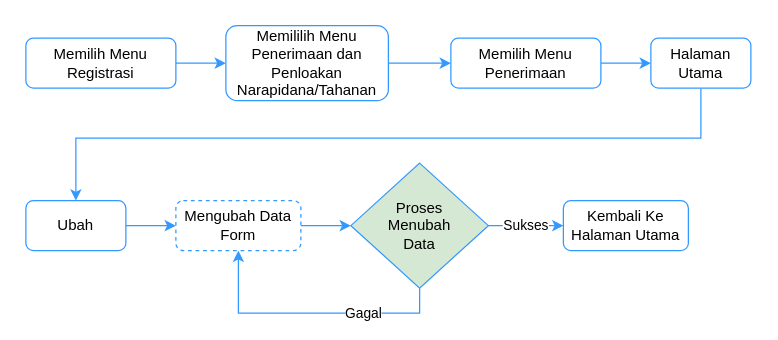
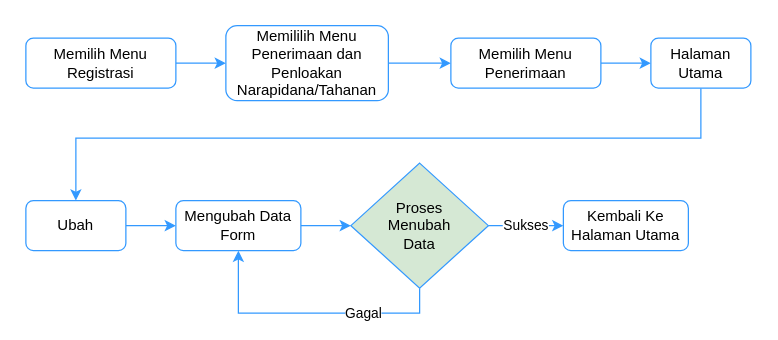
- <mxCell id="5" value="Mengubah Data Form" style="rounded=1;whiteSpace=wrap;html=1;strokeColor=#3399FF;dashed=1;" vertex="1" parent="1"><mxGeometry x="140" y="160" width="100" height="40" as="geometry" /></mxCell>
+ <mxCell id="5" value="Mengubah Data Form" style="rounded=1;whiteSpace=wrap;html=1;strokeColor=#3399FF;" vertex="1" parent="1"><mxGeometry x="140" y="160" width="100" height="40" as="geometry" /></mxCell>
